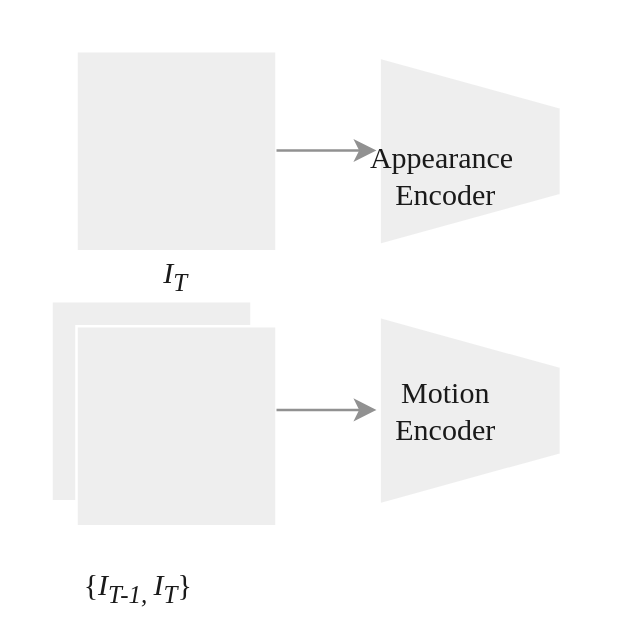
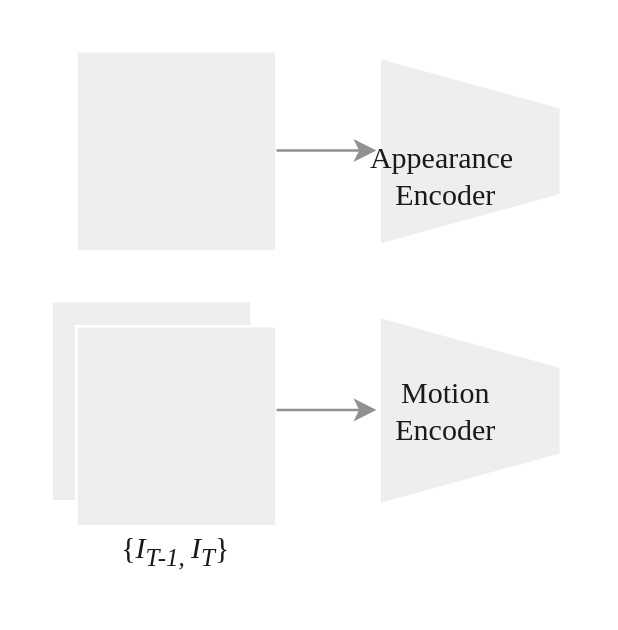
- <mxCell id="5" value="&lt;i&gt;&lt;font face=&quot;Times New Roman&quot;&gt;I&lt;sub&gt;T&lt;/sub&gt;&lt;/font&gt;&lt;/i&gt;" style="text;strokeColor=none;align=center;fillColor=none;html=1;verticalAlign=middle;whiteSpace=wrap;rounded=0;fontColor=#1A1A1A;" vertex="1" parent="1"><mxGeometry x="60" y="100" width="20" height="20" as="geometry" /></mxCell>
- <mxCell id="6" value="&lt;font face=&quot;Times New Roman&quot;&gt;{&lt;i&gt;I&lt;/i&gt;&lt;sub style=&quot;font-style: italic;&quot;&gt;T-1,&amp;nbsp;&lt;/sub&gt;&lt;i&gt;I&lt;/i&gt;&lt;sub style=&quot;font-style: italic;&quot;&gt;T&lt;/sub&gt;}&lt;/font&gt;" style="text;strokeColor=none;align=center;fillColor=none;html=1;verticalAlign=middle;whiteSpace=wrap;rounded=0;fontColor=#1A1A1A;" vertex="1" parent="1"><mxGeometry x="30" y="225" width="50" height="20" as="geometry" /></mxCell>
+ <mxCell id="6" value="&lt;font face=&quot;Times New Roman&quot;&gt;{&lt;i&gt;I&lt;/i&gt;&lt;sub style=&quot;font-style: italic;&quot;&gt;T-1,&amp;nbsp;&lt;/sub&gt;&lt;i&gt;I&lt;/i&gt;&lt;sub style=&quot;font-style: italic;&quot;&gt;T&lt;/sub&gt;}&lt;/font&gt;" style="text;strokeColor=none;align=center;fillColor=none;html=1;verticalAlign=middle;whiteSpace=wrap;rounded=0;fontColor=#1A1A1A;" vertex="1" parent="1"><mxGeometry x="45" y="210" width="50" height="20" as="geometry" /></mxCell>
